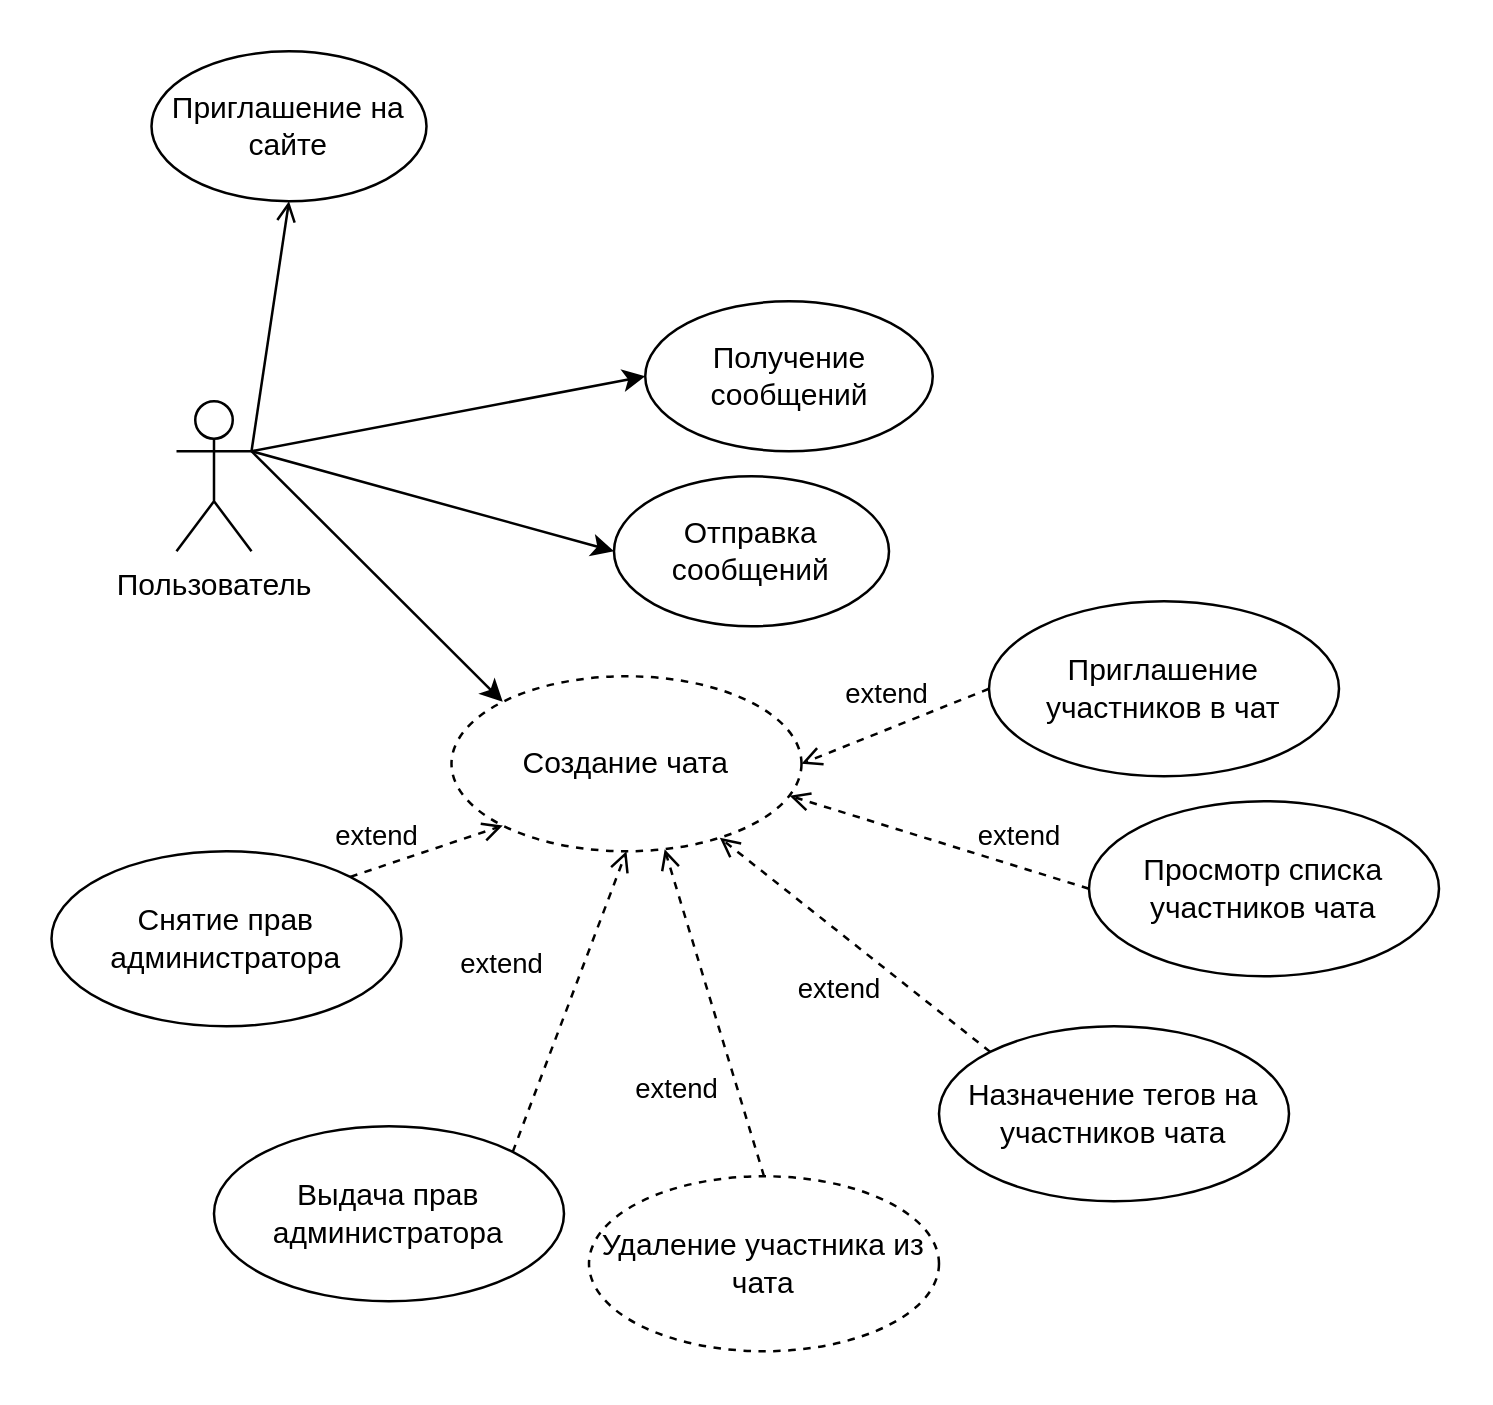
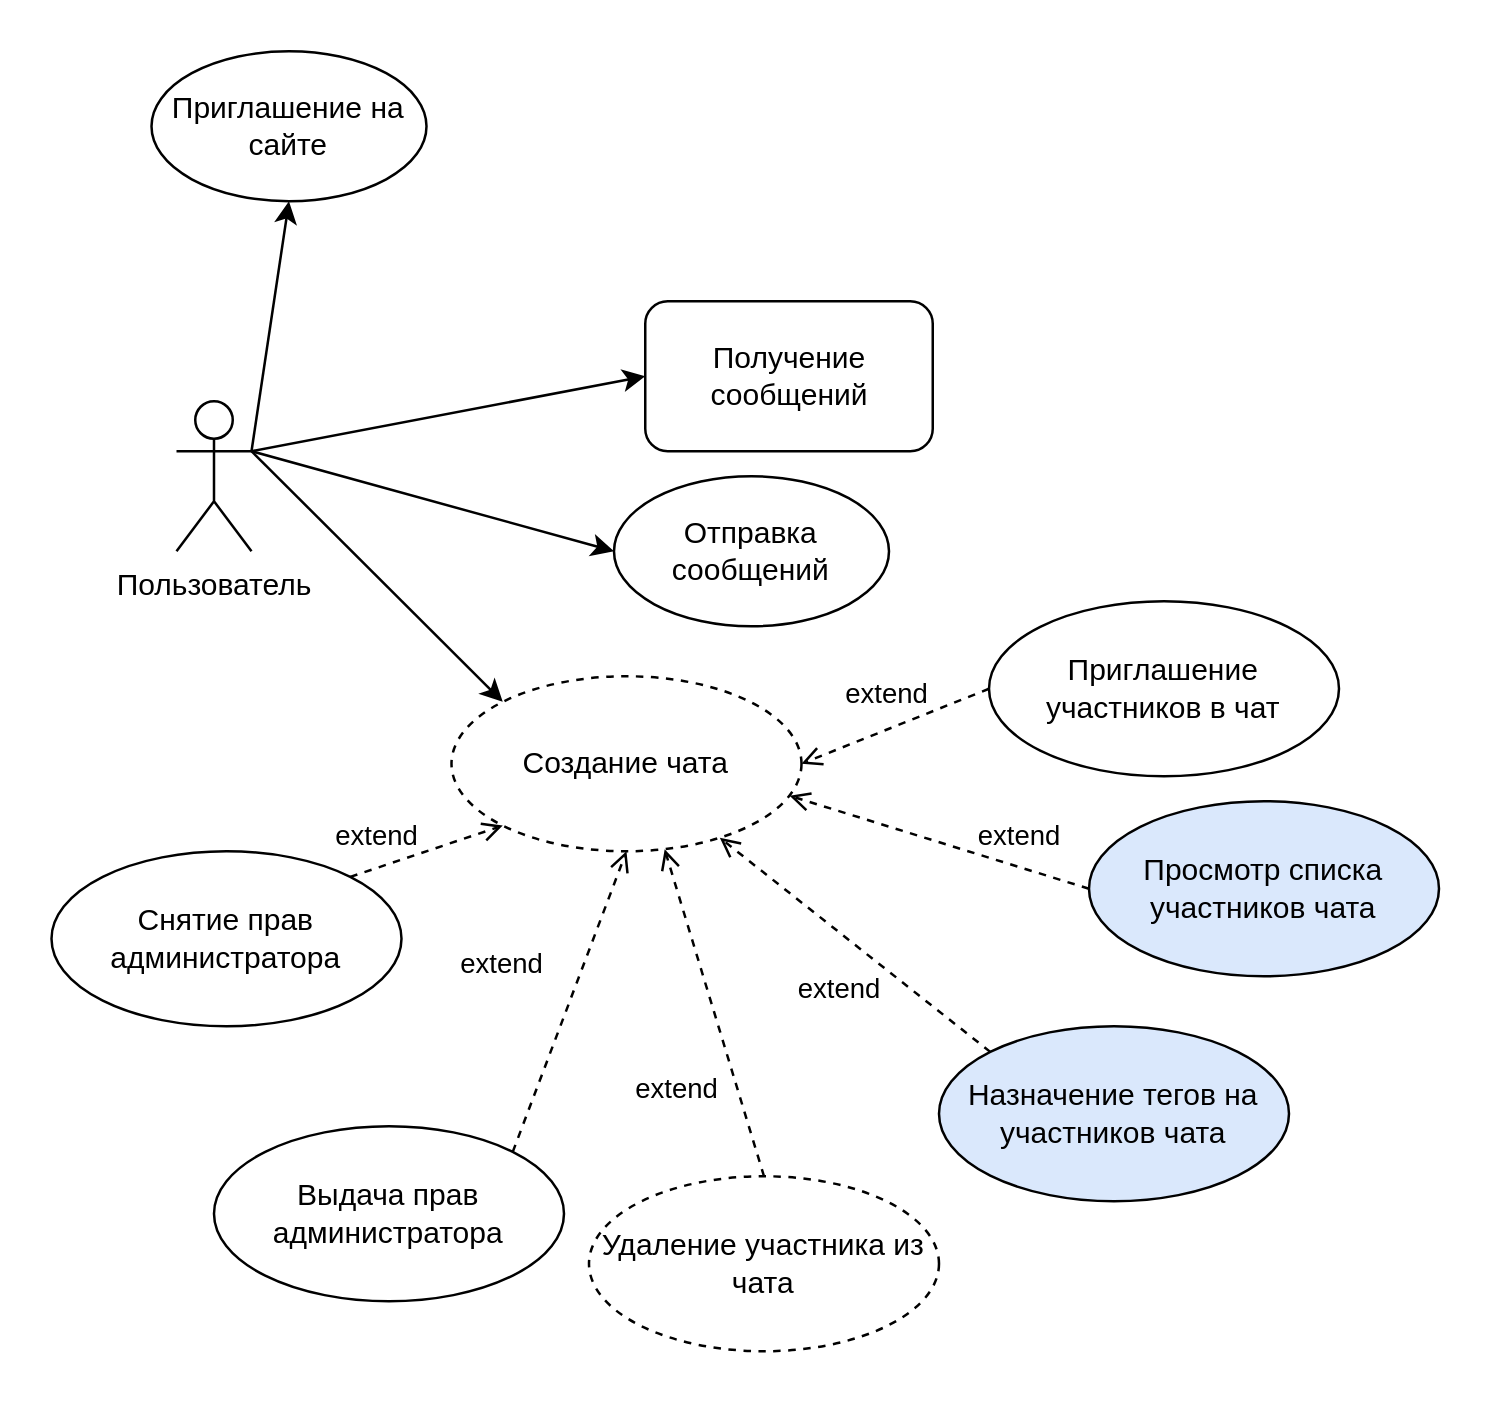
- <mxCell id="2" style="rounded=0;orthogonalLoop=1;jettySize=auto;html=1;exitX=1;exitY=0.333;exitDx=0;exitDy=0;exitPerimeter=0;entryX=0.5;entryY=1;entryDx=0;entryDy=0;endArrow=open;" parent="1" source="6" target="8" edge="1"><mxGeometry relative="1" as="geometry" /></mxCell>
+ <mxCell id="2" style="rounded=0;orthogonalLoop=1;jettySize=auto;html=1;exitX=1;exitY=0.333;exitDx=0;exitDy=0;exitPerimeter=0;entryX=0.5;entryY=1;entryDx=0;entryDy=0;" parent="1" source="6" target="8" edge="1"><mxGeometry relative="1" as="geometry" /></mxCell>
- <mxCell id="9" value="Получение сообщений" style="ellipse;whiteSpace=wrap;html=1;" parent="1" vertex="1"><mxGeometry x="257.5" y="120" width="115" height="60" as="geometry" /></mxCell>
+ <mxCell id="9" value="Получение сообщений" style="whiteSpace=wrap;html=1;rounded=1;" parent="1" vertex="1"><mxGeometry x="257.5" y="120" width="115" height="60" as="geometry" /></mxCell>
- <mxCell id="10" value="Просмотр списка участников чата" style="ellipse;whiteSpace=wrap;html=1;" parent="1" vertex="1"><mxGeometry x="435" y="320" width="140" height="70" as="geometry" /></mxCell>
+ <mxCell id="10" value="Просмотр списка участников чата" style="ellipse;whiteSpace=wrap;html=1;fillColor=#dae8fc;" parent="1" vertex="1"><mxGeometry x="435" y="320" width="140" height="70" as="geometry" /></mxCell>
- <mxCell id="17" value="Назначение тегов на участников чата" style="ellipse;whiteSpace=wrap;html=1;" parent="1" vertex="1"><mxGeometry x="375" y="410" width="140" height="70" as="geometry" /></mxCell>
+ <mxCell id="17" value="Назначение тегов на участников чата" style="ellipse;whiteSpace=wrap;html=1;fillColor=#dae8fc;" parent="1" vertex="1"><mxGeometry x="375" y="410" width="140" height="70" as="geometry" /></mxCell>
